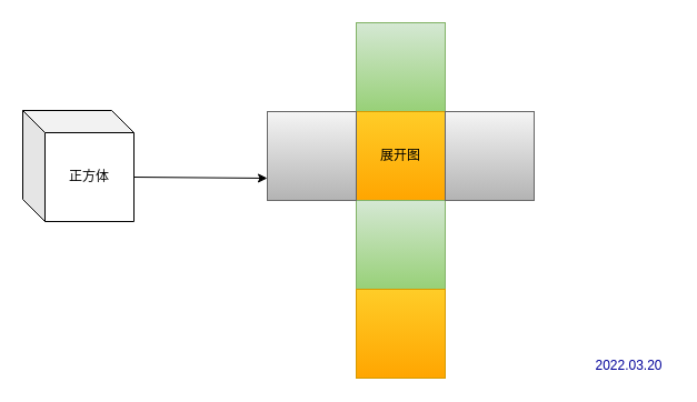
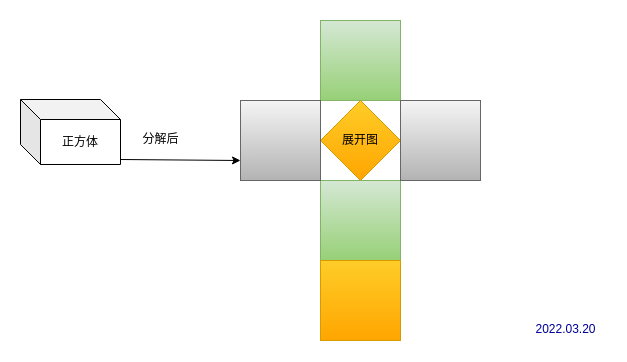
+ <mxCell id="10" value="分解后" style="text;html=1;align=center;verticalAlign=middle;resizable=0;points=[];autosize=1;strokeColor=none;fillColor=none;" vertex="1" parent="1"><mxGeometry x="135" y="129" width="50" height="20" as="geometry" /></mxCell>
- <mxCell id="5" value="展开图" style="whiteSpace=wrap;html=1;aspect=fixed;fillColor=#ffcd28;gradientColor=#ffa500;strokeColor=#d79b00;" vertex="1" parent="1"><mxGeometry x="320" y="100" width="80" height="80" as="geometry" /></mxCell>
+ <mxCell id="5" value="展开图" style="rhombus;whiteSpace=wrap;html=1;aspect=fixed;fillColor=#ffcd28;gradientColor=#ffa500;strokeColor=#d79b00;" vertex="1" parent="1"><mxGeometry x="320" y="100" width="80" height="80" as="geometry" /></mxCell>
- <mxCell id="2" value="正方体" style="shape=cube;whiteSpace=wrap;html=1;boundedLbl=1;backgroundOutline=1;darkOpacity=0.05;darkOpacity2=0.1;" vertex="1" parent="1"><mxGeometry x="20" y="99" width="100" height="100" as="geometry" /></mxCell>
+ <mxCell id="2" value="正方体" style="shape=cube;whiteSpace=wrap;html=1;boundedLbl=1;backgroundOutline=1;darkOpacity=0.05;darkOpacity2=0.1;" vertex="1" parent="1"><mxGeometry x="20" y="99" width="100" height="65" as="geometry" /></mxCell>
